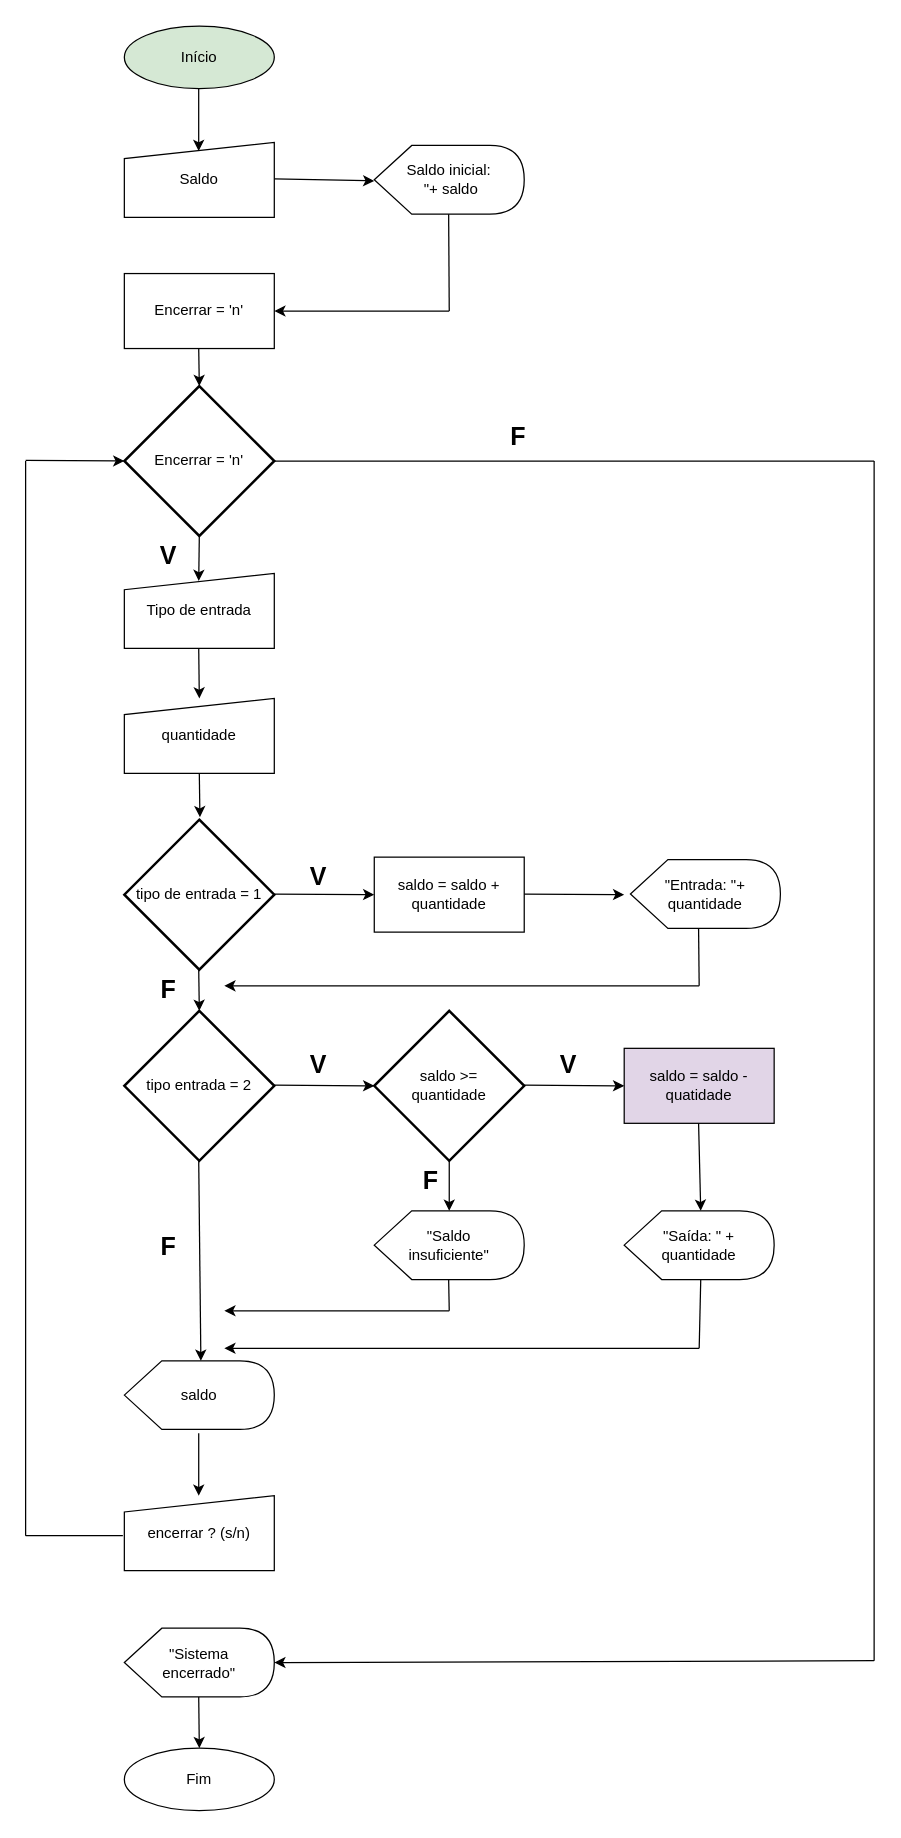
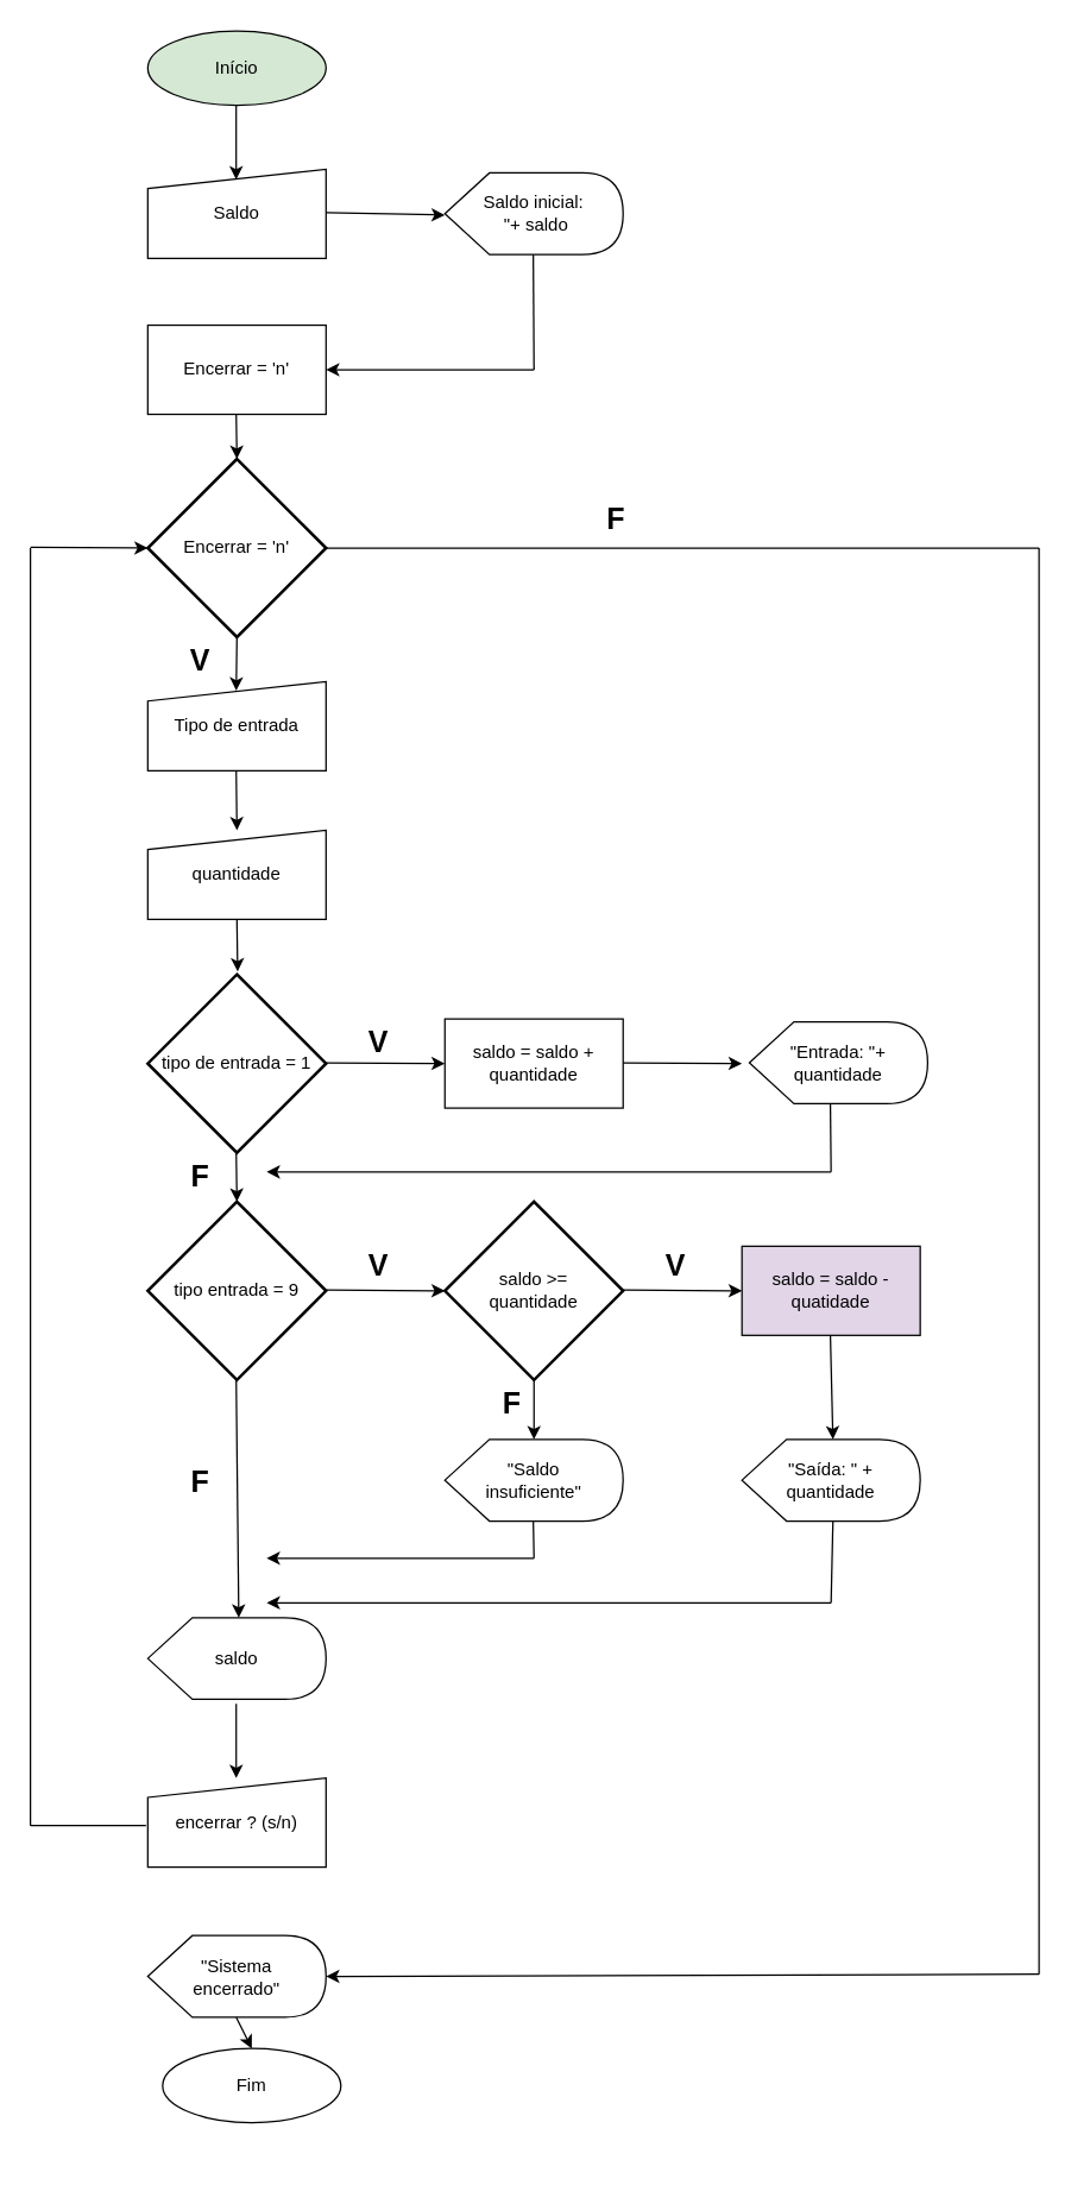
- <mxCell id="15" value="tipo entrada = 2" style="strokeWidth=2;html=1;shape=mxgraph.flowchart.decision;whiteSpace=wrap;" vertex="1" parent="1"><mxGeometry x="99" y="808" width="120" height="120" as="geometry" /></mxCell>
+ <mxCell id="15" value="tipo entrada = 9" style="strokeWidth=2;html=1;shape=mxgraph.flowchart.decision;whiteSpace=wrap;" vertex="1" parent="1"><mxGeometry x="99" y="808" width="120" height="120" as="geometry" /></mxCell>
- <mxCell id="28" value="Fim" style="ellipse;whiteSpace=wrap;html=1;" vertex="1" parent="1"><mxGeometry x="99" y="1398" width="120" height="50" as="geometry" /></mxCell>
+ <mxCell id="28" value="Fim" style="ellipse;whiteSpace=wrap;html=1;" vertex="1" parent="1"><mxGeometry x="109" y="1378" width="120" height="50" as="geometry" /></mxCell>
